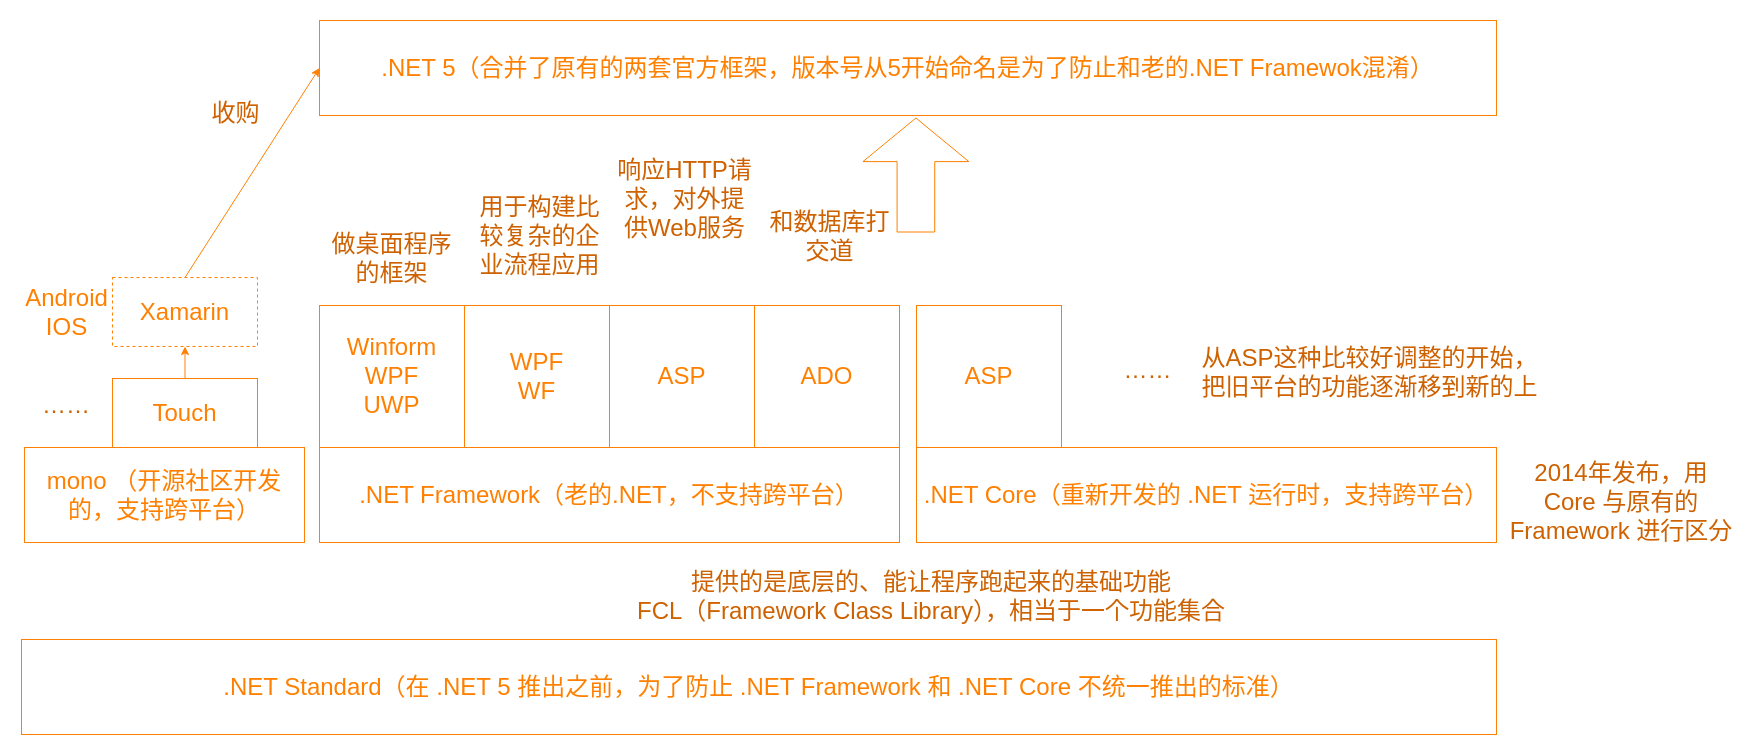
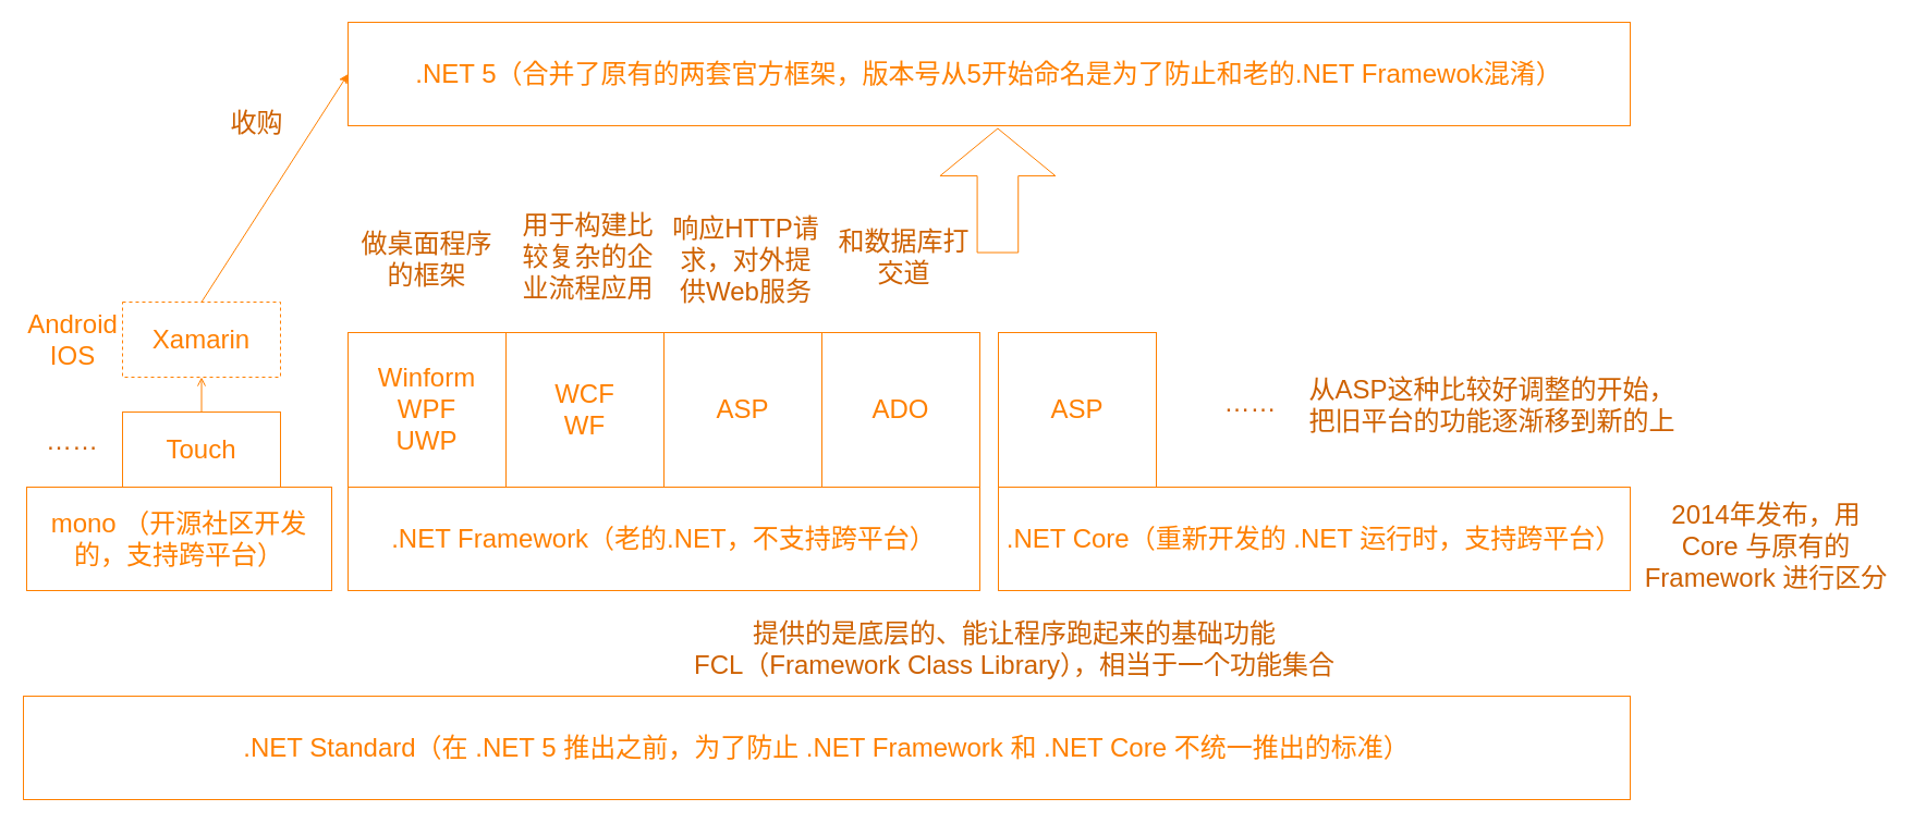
- <mxCell id="9" value="&lt;span style=&quot;color: rgb(206, 97, 0); font-family: Helvetica; font-size: 24px; font-style: normal; font-variant-ligatures: normal; font-variant-caps: normal; font-weight: 400; letter-spacing: normal; orphans: 2; text-indent: 0px; text-transform: none; widows: 2; word-spacing: 0px; -webkit-text-stroke-width: 0px; white-space: normal; text-decoration-thickness: initial; text-decoration-style: initial; text-decoration-color: initial; float: none; display: inline !important;&quot;&gt;响应HTTP请求，对外提供Web服务&lt;/span&gt;" style="text;whiteSpace=wrap;html=1;align=center;" vertex="1" parent="1"><mxGeometry x="615" y="149" width="139" height="96" as="geometry" /></mxCell>
+ <mxCell id="9" value="&lt;span style=&quot;color: rgb(206, 97, 0); font-family: Helvetica; font-size: 24px; font-style: normal; font-variant-ligatures: normal; font-variant-caps: normal; font-weight: 400; letter-spacing: normal; orphans: 2; text-indent: 0px; text-transform: none; widows: 2; word-spacing: 0px; -webkit-text-stroke-width: 0px; white-space: normal; text-decoration-thickness: initial; text-decoration-style: initial; text-decoration-color: initial; float: none; display: inline !important;&quot;&gt;响应HTTP请求，对外提供Web服务&lt;/span&gt;" style="text;whiteSpace=wrap;html=1;align=center;" vertex="1" parent="1"><mxGeometry x="615" y="189" width="139" height="96" as="geometry" /></mxCell>
- <mxCell id="4" value="&lt;span style=&quot;color: rgb(206, 97, 0); font-family: Helvetica; font-size: 24px; font-style: normal; font-variant-ligatures: normal; font-variant-caps: normal; font-weight: 400; letter-spacing: normal; orphans: 2; text-indent: 0px; text-transform: none; widows: 2; word-spacing: 0px; -webkit-text-stroke-width: 0px; white-space: normal; text-decoration-thickness: initial; text-decoration-style: initial; text-decoration-color: initial; float: none; display: inline !important;&quot;&gt;做桌面程序的框架&lt;/span&gt;" style="text;whiteSpace=wrap;html=1;align=center;" vertex="1" parent="1"><mxGeometry x="322" y="223" width="139" height="68" as="geometry" /></mxCell>
+ <mxCell id="4" value="&lt;span style=&quot;color: rgb(206, 97, 0); font-family: Helvetica; font-size: 24px; font-style: normal; font-variant-ligatures: normal; font-variant-caps: normal; font-weight: 400; letter-spacing: normal; orphans: 2; text-indent: 0px; text-transform: none; widows: 2; word-spacing: 0px; -webkit-text-stroke-width: 0px; white-space: normal; text-decoration-thickness: initial; text-decoration-style: initial; text-decoration-color: initial; float: none; display: inline !important;&quot;&gt;做桌面程序的框架&lt;/span&gt;" style="text;whiteSpace=wrap;html=1;align=center;" vertex="1" parent="1"><mxGeometry x="322" y="203" width="139" height="68" as="geometry" /></mxCell>
- <mxCell id="21" value="" style="edgeStyle=none;html=1;strokeColor=#FF8000;" edge="1" parent="1" source="22" target="25"><mxGeometry relative="1" as="geometry" /></mxCell>
+ <mxCell id="21" value="" style="edgeStyle=none;html=1;strokeColor=#FF8000;endArrow=open;" edge="1" parent="1" source="22" target="25"><mxGeometry relative="1" as="geometry" /></mxCell>
- <mxCell id="6" value="&lt;div&gt;&lt;font style=&quot;font-size: 24px; color: rgb(255, 128, 0);&quot;&gt;WPF&lt;/font&gt;&lt;/div&gt;&lt;div&gt;&lt;font style=&quot;font-size: 24px; color: rgb(255, 128, 0);&quot;&gt;WF&lt;/font&gt;&lt;/div&gt;" style="rounded=0;whiteSpace=wrap;html=1;strokeColor=#FF8000;fillColor=none;" vertex="1" parent="1"><mxGeometry x="464" y="305" width="145" height="142" as="geometry" /></mxCell>
+ <mxCell id="6" value="&lt;div&gt;&lt;font style=&quot;font-size: 24px; color: rgb(255, 128, 0);&quot;&gt;WCF&lt;/font&gt;&lt;/div&gt;&lt;div&gt;&lt;font style=&quot;font-size: 24px; color: rgb(255, 128, 0);&quot;&gt;WF&lt;/font&gt;&lt;/div&gt;" style="rounded=0;whiteSpace=wrap;html=1;strokeColor=#FF8000;fillColor=none;" vertex="1" parent="1"><mxGeometry x="464" y="305" width="145" height="142" as="geometry" /></mxCell>
